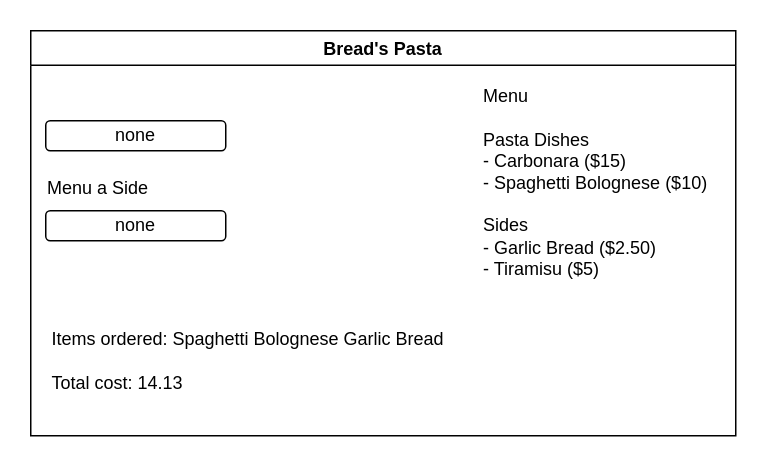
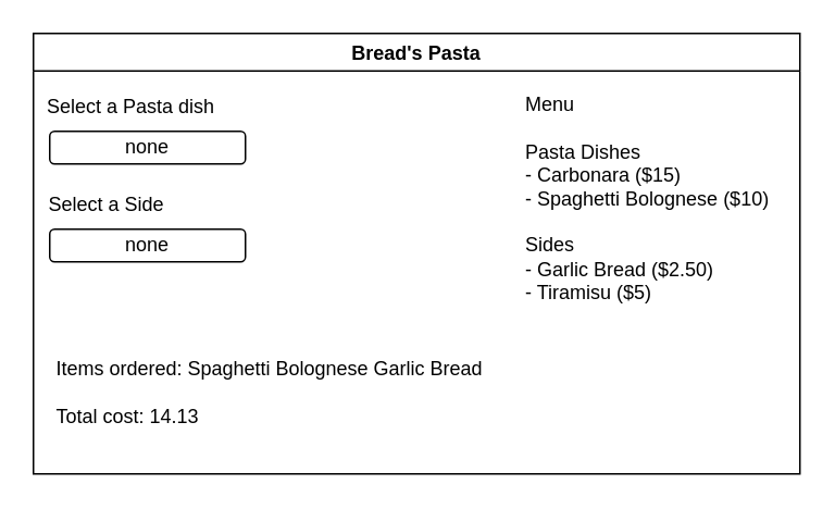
+ <mxCell id="4" value="Select a Pasta dish" style="text;html=1;strokeColor=none;fillColor=none;align=center;verticalAlign=middle;whiteSpace=wrap;rounded=0;" vertex="1" parent="2"><mxGeometry y="30" width="120" height="30" as="geometry" /></mxCell>
- <mxCell id="5" value="Menu a Side" style="text;html=1;strokeColor=none;fillColor=none;align=center;verticalAlign=middle;whiteSpace=wrap;rounded=0;" vertex="1" parent="2"><mxGeometry y="90" width="90" height="30" as="geometry" /></mxCell>
+ <mxCell id="5" value="Select a Side" style="text;html=1;strokeColor=none;fillColor=none;align=center;verticalAlign=middle;whiteSpace=wrap;rounded=0;" vertex="1" parent="2"><mxGeometry y="90" width="90" height="30" as="geometry" /></mxCell>
